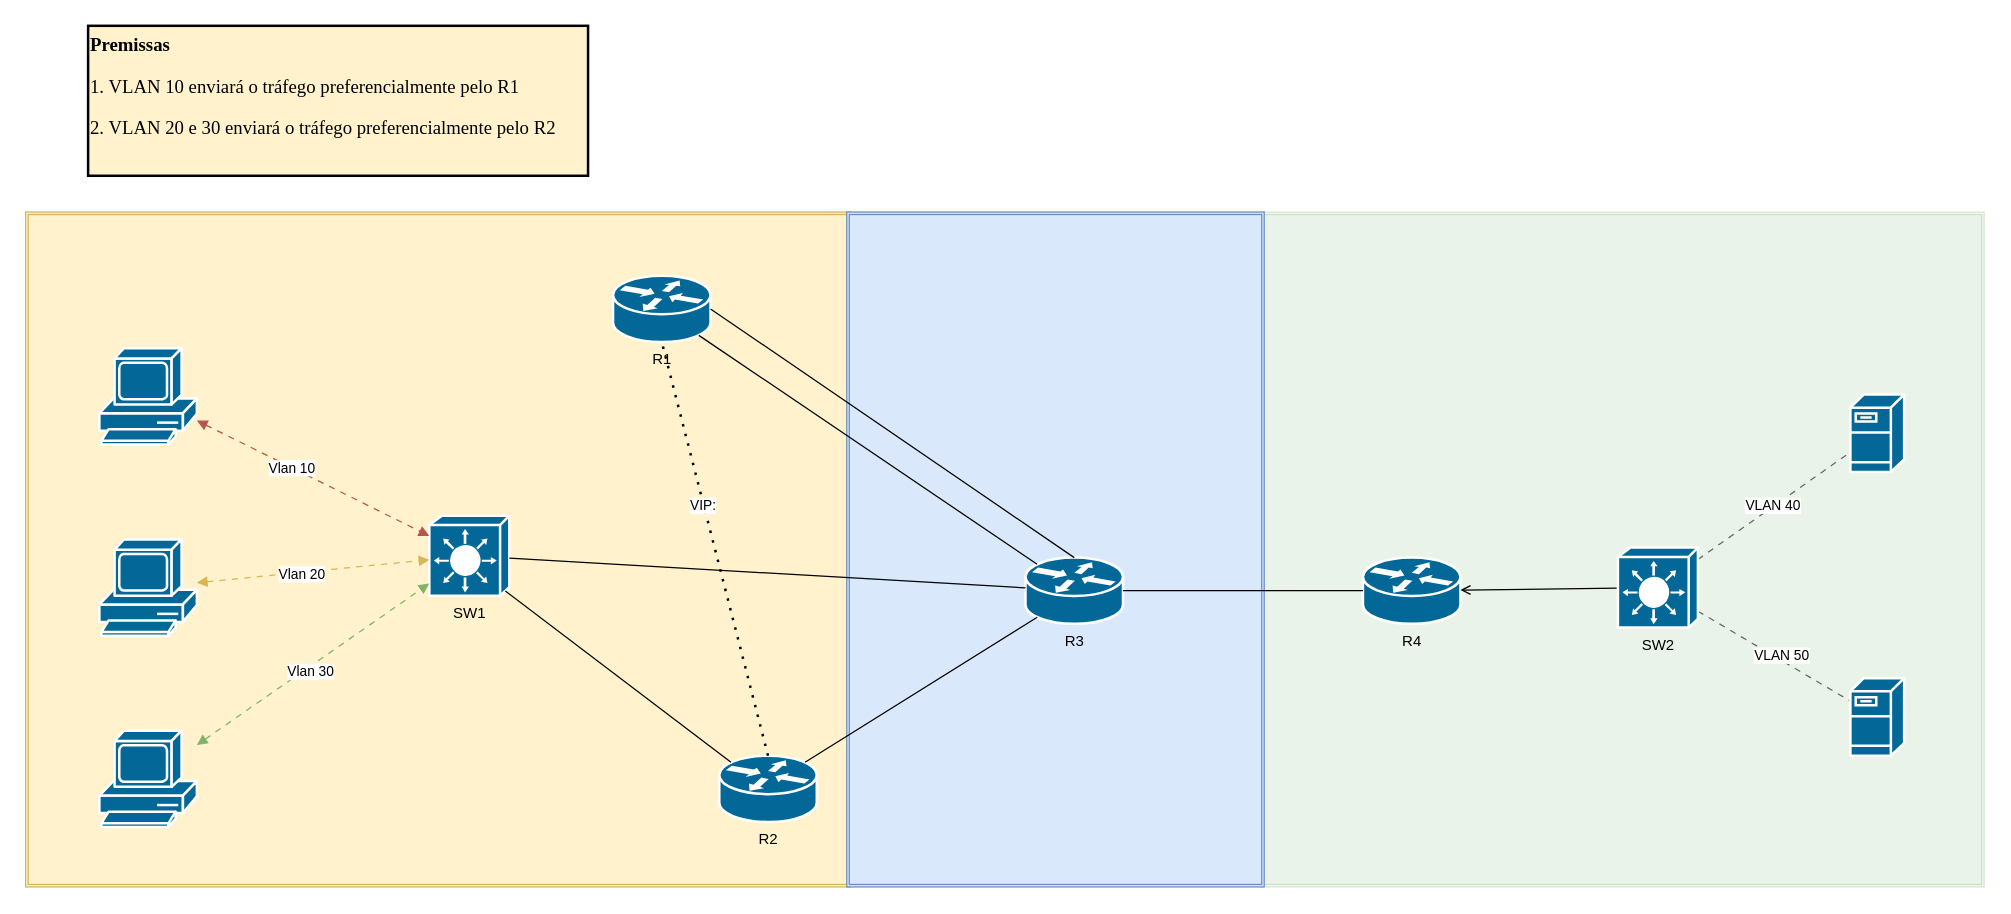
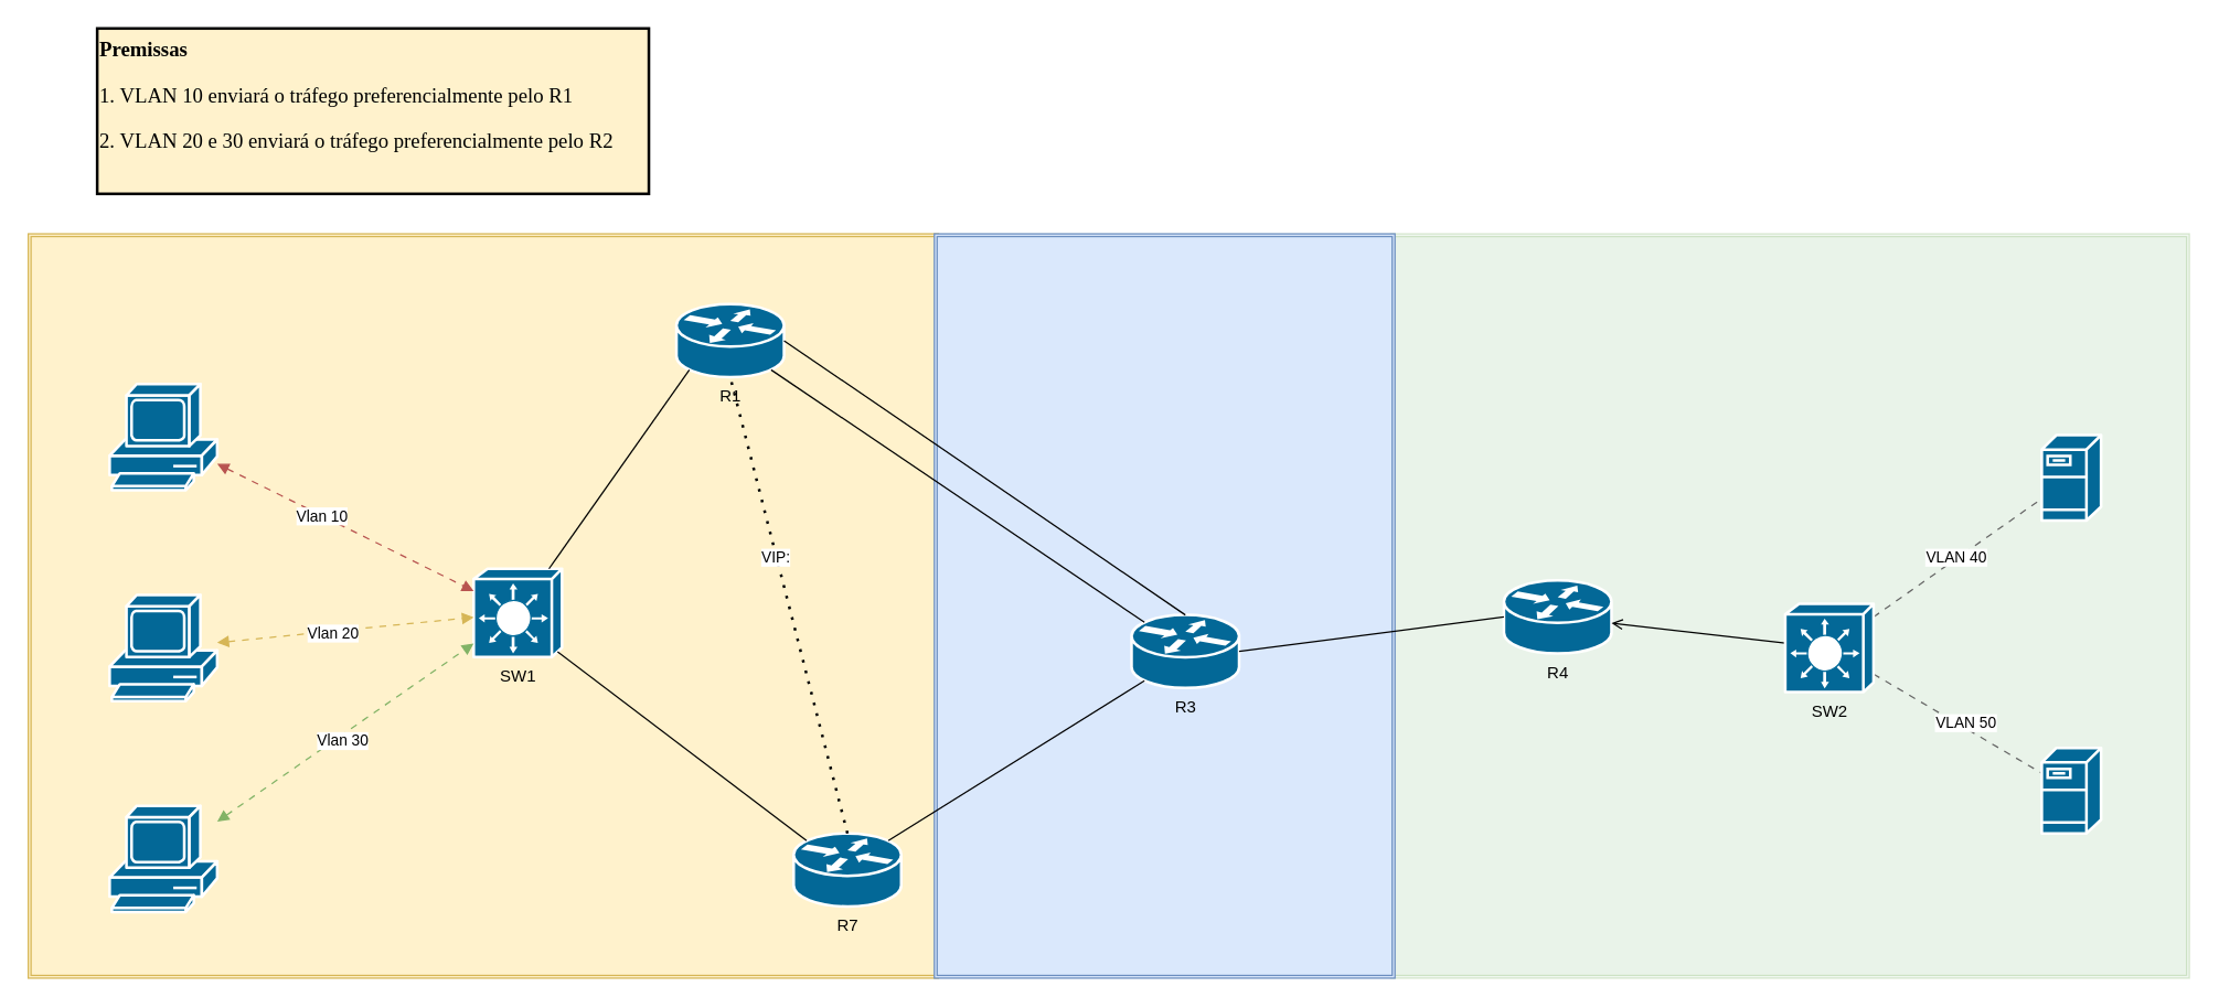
- <mxCell id="20" value="" style="endArrow=none;html=1;startArrow=none;startFill=0;endFill=0;rounded=0;" edge="1" parent="1" source="5" target="8"><mxGeometry width="100" height="100" relative="1" as="geometry"><mxPoint x="560" y="470" as="sourcePoint" /><mxPoint x="660" y="370" as="targetPoint" /></mxGeometry></mxCell>
+ <mxCell id="20" value="" style="endArrow=none;html=1;startArrow=none;startFill=0;endFill=0;rounded=0;entryX=0.12;entryY=0.9;entryDx=0;entryDy=0;entryPerimeter=0;" edge="1" parent="1" source="5" target="6"><mxGeometry width="100" height="100" relative="1" as="geometry"><mxPoint x="560" y="470" as="sourcePoint" /><mxPoint x="660" y="370" as="targetPoint" /></mxGeometry></mxCell>
- <mxCell id="9" value="R4" style="shape=mxgraph.cisco.routers.router;sketch=0;html=1;pointerEvents=1;dashed=0;fillColor=#036897;strokeColor=#ffffff;strokeWidth=2;verticalLabelPosition=bottom;verticalAlign=top;align=center;outlineConnect=0;" vertex="1" parent="1"><mxGeometry x="1090" y="445.5" width="78" height="53" as="geometry" /></mxCell>
+ <mxCell id="9" value="R4" style="shape=mxgraph.cisco.routers.router;sketch=0;html=1;pointerEvents=1;dashed=0;fillColor=#036897;strokeColor=#ffffff;strokeWidth=2;verticalLabelPosition=bottom;verticalAlign=top;align=center;outlineConnect=0;" vertex="1" parent="1"><mxGeometry x="1090" y="420.5" width="78" height="53" as="geometry" /></mxCell>
- <mxCell id="7" value="R2" style="shape=mxgraph.cisco.routers.router;sketch=0;html=1;pointerEvents=1;dashed=0;fillColor=#036897;strokeColor=#ffffff;strokeWidth=2;verticalLabelPosition=bottom;verticalAlign=top;align=center;outlineConnect=0;" vertex="1" parent="1"><mxGeometry x="575" y="604" width="78" height="53" as="geometry" /></mxCell>
+ <mxCell id="7" value="R7" style="shape=mxgraph.cisco.routers.router;sketch=0;html=1;pointerEvents=1;dashed=0;fillColor=#036897;strokeColor=#ffffff;strokeWidth=2;verticalLabelPosition=bottom;verticalAlign=top;align=center;outlineConnect=0;" vertex="1" parent="1"><mxGeometry x="575" y="604" width="78" height="53" as="geometry" /></mxCell>
